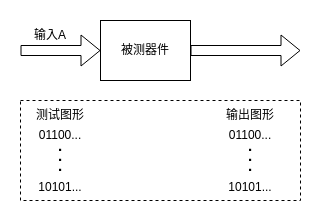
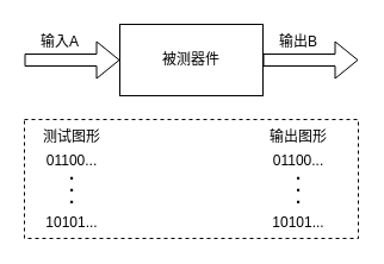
+ <mxCell id="6" value="输出B" style="text;html=1;strokeColor=none;fillColor=none;align=center;verticalAlign=middle;whiteSpace=wrap;rounded=0;" parent="1" vertex="1"><mxGeometry x="220" y="20" width="60" height="30" as="geometry" /></mxCell>
- <mxCell id="2" value="被测器件" style="rounded=0;whiteSpace=wrap;html=1;" parent="1" vertex="1"><mxGeometry x="100" y="20" width="90" height="60" as="geometry" /></mxCell>
+ <mxCell id="2" value="被测器件" style="rounded=0;whiteSpace=wrap;html=1;" parent="1" vertex="1"><mxGeometry x="100" y="20" width="120" height="60" as="geometry" /></mxCell>
